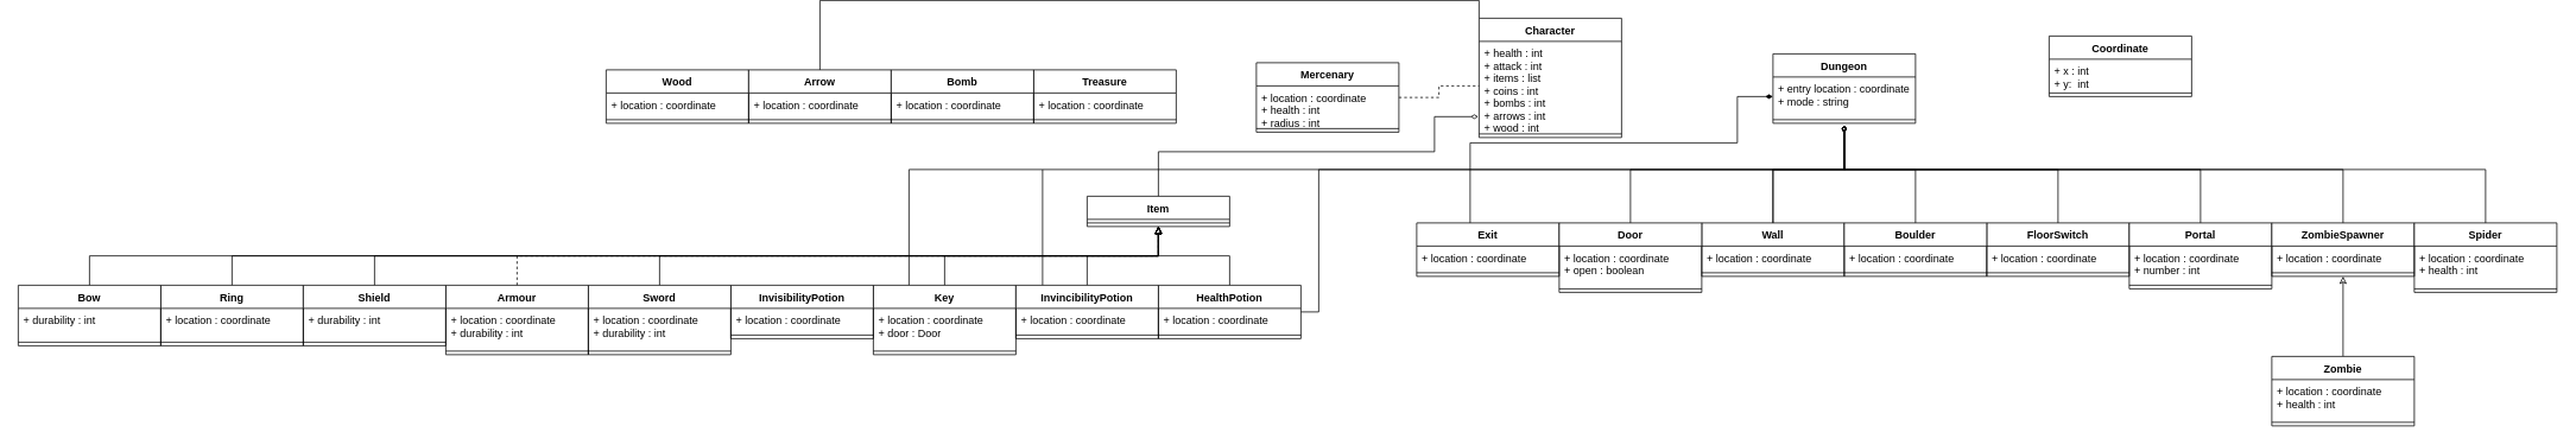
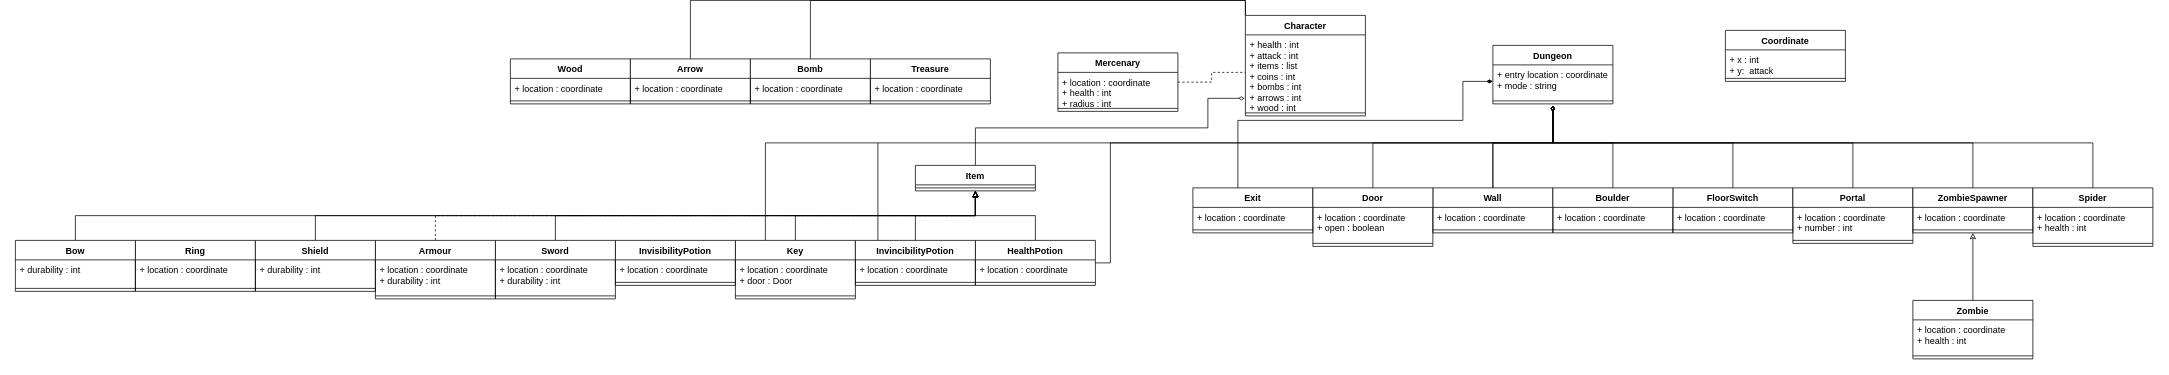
+ <mxCell id="84" style="edgeStyle=orthogonalEdgeStyle;rounded=0;orthogonalLoop=1;jettySize=auto;html=1;exitX=0.5;exitY=0;exitDx=0;exitDy=0;entryX=0;entryY=0;entryDx=0;entryDy=0;endArrow=none;endFill=0;" edge="1" parent="1" source="85" target="2"><mxGeometry relative="1" as="geometry" /></mxCell>
- <mxCell id="9" value="+ x : int&#10;+ y:  int" style="text;strokeColor=none;fillColor=none;align=left;verticalAlign=top;spacingLeft=4;spacingRight=4;overflow=hidden;rotatable=0;points=[[0,0.5],[1,0.5]];portConstraint=eastwest;" vertex="1" parent="8"><mxGeometry y="26" width="160" height="34" as="geometry" /></mxCell>
+ <mxCell id="9" value="+ x : int&#10;+ y:  attack" style="text;strokeColor=none;fillColor=none;align=left;verticalAlign=top;spacingLeft=4;spacingRight=4;overflow=hidden;rotatable=0;points=[[0,0.5],[1,0.5]];portConstraint=eastwest;" vertex="1" parent="8"><mxGeometry y="26" width="160" height="34" as="geometry" /></mxCell>
- <mxCell id="92" style="edgeStyle=orthogonalEdgeStyle;rounded=0;orthogonalLoop=1;jettySize=auto;html=1;exitX=0.5;exitY=0;exitDx=0;exitDy=0;endArrow=block;endFill=0;entryX=0.5;entryY=1;entryDx=0;entryDy=0;" edge="1" parent="1" source="93" target="105"><mxGeometry relative="1" as="geometry"><mxPoint x="1130" y="250" as="targetPoint" /></mxGeometry></mxCell>
